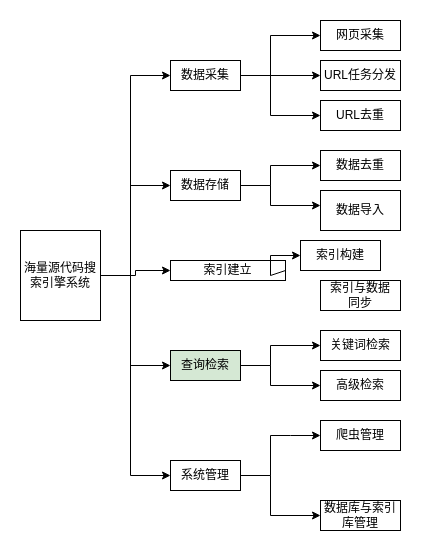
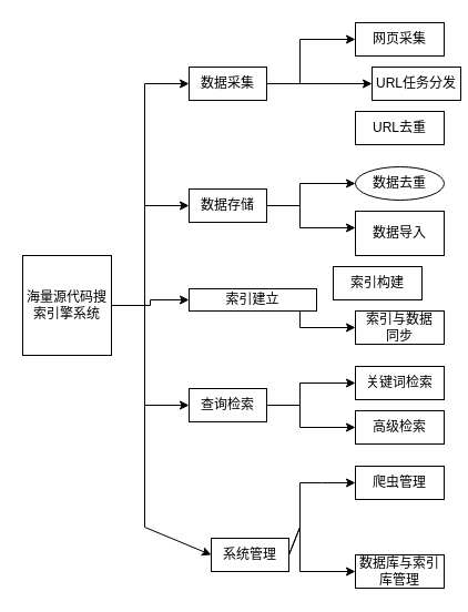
- <mxCell id="12" value="URL任务分发" style="rounded=0;whiteSpace=wrap;html=1;" vertex="1" parent="1"><mxGeometry x="320" y="60" width="80" height="30" as="geometry" /></mxCell>
+ <mxCell id="12" value="URL任务分发" style="rounded=0;whiteSpace=wrap;html=1;" vertex="1" parent="1"><mxGeometry x="335" y="60" width="80" height="30" as="geometry" /></mxCell>
- <mxCell id="20" value="" style="endArrow=classic;html=1;rounded=0;exitX=1;exitY=0.5;exitDx=0;exitDy=0;entryX=0;entryY=0.5;entryDx=0;entryDy=0;" edge="1" parent="1" source="5" target="13"><mxGeometry width="50" height="50" relative="1" as="geometry"><mxPoint x="290" y="260" as="sourcePoint" /><mxPoint x="340" y="210" as="targetPoint" /><Array as="points"><mxPoint x="270" y="75" /><mxPoint x="270" y="115" /></Array></mxGeometry></mxCell>
- <mxCell id="14" value="数据去重" style="rounded=0;whiteSpace=wrap;html=1;" vertex="1" parent="1"><mxGeometry x="320" y="150" width="80" height="30" as="geometry" /></mxCell>
+ <mxCell id="14" value="数据去重" style="ellipse;whiteSpace=wrap;html=1;" vertex="1" parent="1"><mxGeometry x="320" y="150" width="80" height="30" as="geometry" /></mxCell>
- <mxCell id="23" value="" style="endArrow=classic;html=1;rounded=0;exitX=1;exitY=0.5;exitDx=0;exitDy=0;entryX=0;entryY=0.5;entryDx=0;entryDy=0;" edge="1" parent="1" source="9" target="16"><mxGeometry width="50" height="50" relative="1" as="geometry"><mxPoint x="290" y="310" as="sourcePoint" /><mxPoint x="340" y="260" as="targetPoint" /><Array as="points"><mxPoint x="270" y="275" /><mxPoint x="270" y="255" /></Array></mxGeometry></mxCell>
+ <mxCell id="8" value="" style="edgeStyle=orthogonalEdgeStyle;rounded=0;orthogonalLoop=1;jettySize=auto;html=1;" edge="1" parent="1" source="9" target="17"><mxGeometry relative="1" as="geometry"><Array as="points"><mxPoint x="270" y="275" /><mxPoint x="270" y="295" /></Array></mxGeometry></mxCell>
- <mxCell id="25" value="查询检索" style="rounded=0;whiteSpace=wrap;html=1;fillColor=#d5e8d4;" vertex="1" parent="1"><mxGeometry x="170" y="350" width="70" height="30" as="geometry" /></mxCell>
+ <mxCell id="25" value="查询检索" style="rounded=0;whiteSpace=wrap;html=1;" vertex="1" parent="1"><mxGeometry x="170" y="350" width="70" height="30" as="geometry" /></mxCell>
- <mxCell id="10" value="系统管理" style="rounded=0;whiteSpace=wrap;html=1;" vertex="1" parent="1"><mxGeometry x="170" y="460" width="70" height="30" as="geometry" /></mxCell>
+ <mxCell id="10" value="系统管理" style="rounded=0;whiteSpace=wrap;html=1;" vertex="1" parent="1"><mxGeometry x="190" y="485" width="70" height="30" as="geometry" /></mxCell>
